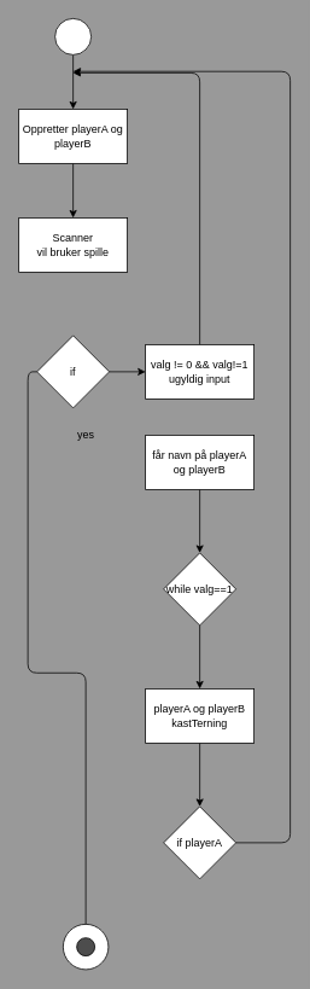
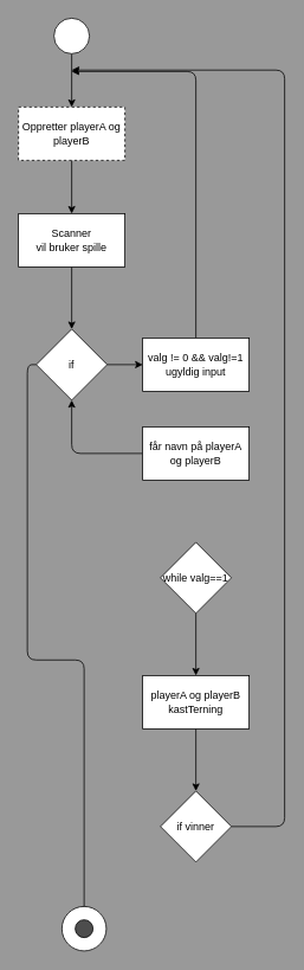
- <mxCell id="5" value="Oppretter playerA og playerB" style="whiteSpace=wrap;html=1;" vertex="1" parent="1"><mxGeometry x="20" y="120" width="120" height="60" as="geometry" /></mxCell>
+ <mxCell id="5" value="Oppretter playerA og playerB" style="whiteSpace=wrap;html=1;dashed=1;" vertex="1" parent="1"><mxGeometry x="20" y="120" width="120" height="60" as="geometry" /></mxCell>
+ <mxCell id="6" value="" style="edgeStyle=none;html=1;" edge="1" parent="1" source="7" target="10"><mxGeometry relative="1" as="geometry" /></mxCell>
- <mxCell id="21" value="yes" style="text;html=1;resizable=0;autosize=1;align=center;verticalAlign=middle;points=[];fillColor=none;strokeColor=none;rounded=0;" vertex="1" parent="1"><mxGeometry x="79" y="470" width="30" height="20" as="geometry" /></mxCell>
- <mxCell id="13" value="" style="edgeStyle=orthogonalEdgeStyle;html=1;" edge="1" parent="1" source="14" target="16"><mxGeometry relative="1" as="geometry" /></mxCell>
+ <mxCell id="13" value="" style="edgeStyle=orthogonalEdgeStyle;html=1;" edge="1" parent="1" source="14" target="10"><mxGeometry relative="1" as="geometry" /></mxCell>
- <mxCell id="20" value="if playerA" style="rhombus;whiteSpace=wrap;html=1;" vertex="1" parent="1"><mxGeometry x="180" y="890" width="80" height="80" as="geometry" /></mxCell>
+ <mxCell id="20" value="if vinner" style="rhombus;whiteSpace=wrap;html=1;" vertex="1" parent="1"><mxGeometry x="180" y="890" width="80" height="80" as="geometry" /></mxCell>
